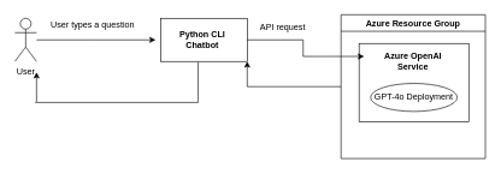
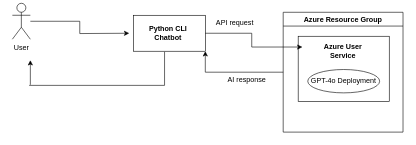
- <mxCell id="6" value="User types a question" style="text;strokeColor=none;align=center;fillColor=none;html=1;verticalAlign=middle;whiteSpace=wrap;rounded=0;" parent="1" vertex="1"><mxGeometry x="62" y="20" width="132" height="30" as="geometry" /></mxCell>
- <mxCell id="3" value="User" style="shape=umlActor;verticalLabelPosition=bottom;verticalAlign=top;html=1;outlineConnect=0;" parent="1" vertex="1"><mxGeometry x="20" y="25" width="30" height="60" as="geometry" /></mxCell>
+ <mxCell id="3" value="User" style="shape=umlActor;verticalLabelPosition=bottom;verticalAlign=top;html=1;outlineConnect=0;" parent="1" vertex="1"><mxGeometry x="20" y="5" width="30" height="60" as="geometry" /></mxCell>
- <mxCell id="12" value="&lt;strong data-end=&quot;1068&quot; data-start=&quot;1044&quot;&gt;Azure OpenAI Service&lt;/strong&gt;" style="text;strokeColor=none;align=center;fillColor=none;html=1;verticalAlign=middle;whiteSpace=wrap;rounded=0;" parent="1" vertex="1"><mxGeometry x="518" y="70" width="108" height="30" as="geometry" /></mxCell>
+ <mxCell id="12" value="&lt;strong data-end=&quot;1068&quot; data-start=&quot;1044&quot;&gt;Azure User Service&lt;/strong&gt;" style="text;strokeColor=none;align=center;fillColor=none;html=1;verticalAlign=middle;whiteSpace=wrap;rounded=0;" parent="1" vertex="1"><mxGeometry x="518" y="70" width="108" height="30" as="geometry" /></mxCell>
+ <mxCell id="14" value="AI response" style="text;strokeColor=none;align=center;fillColor=none;html=1;verticalAlign=middle;whiteSpace=wrap;rounded=0;" parent="1" vertex="1"><mxGeometry x="367" y="118" width="89" height="30" as="geometry" /></mxCell>
